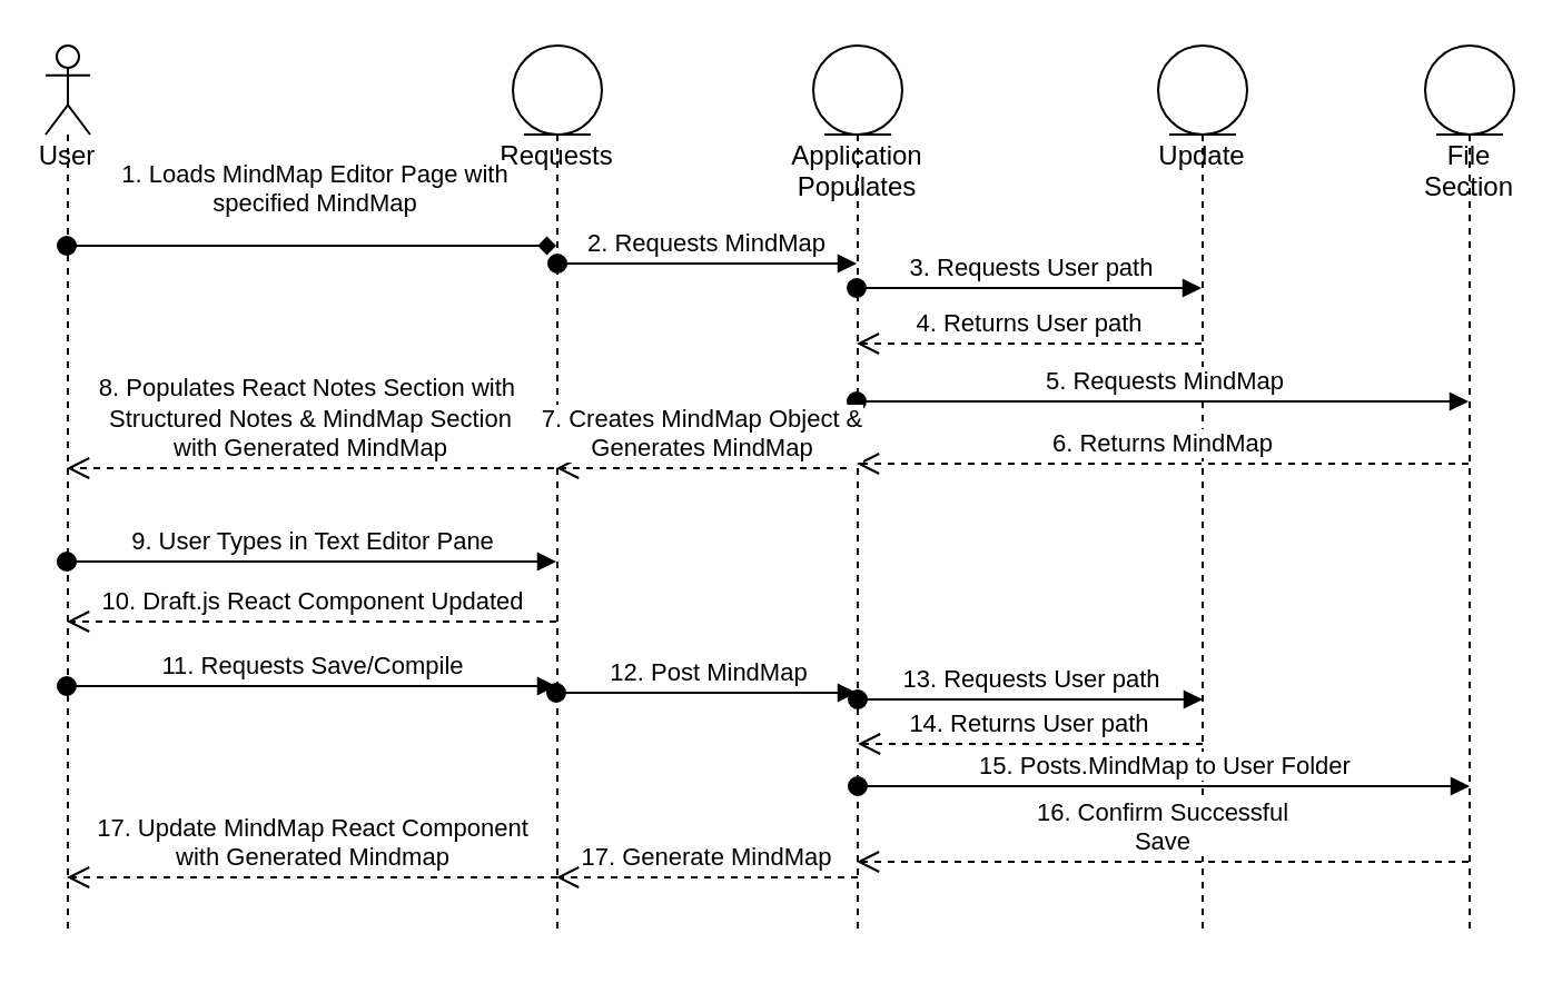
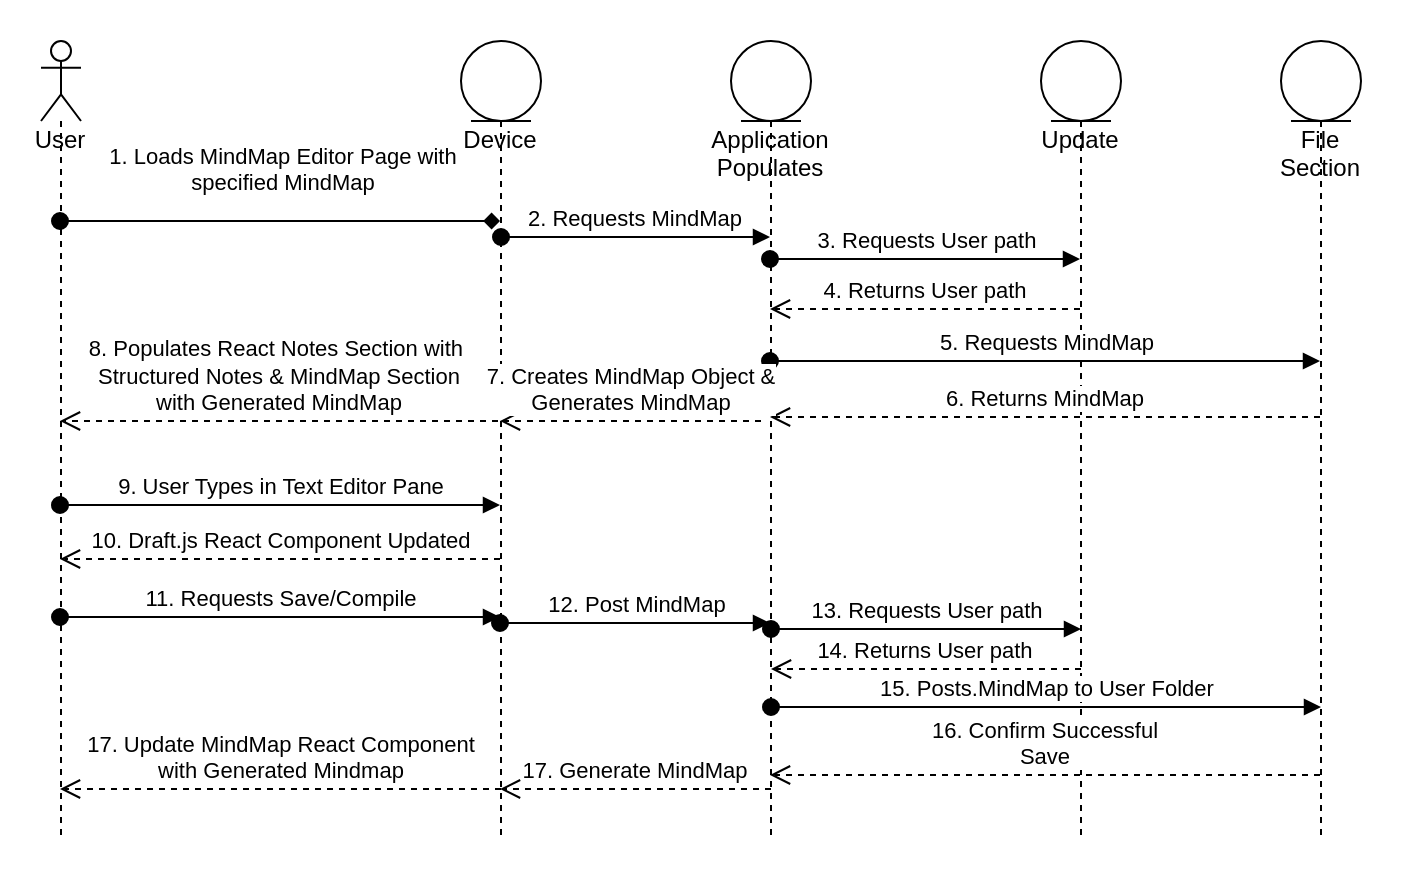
- <mxCell id="3" value="Requests" style="shape=umlLifeline;participant=umlEntity;perimeter=lifelinePerimeter;whiteSpace=wrap;html=1;container=1;collapsible=0;recursiveResize=0;verticalAlign=top;spacingTop=36;outlineConnect=0;" parent="1" vertex="1"><mxGeometry x="230" y="20" width="40" height="400" as="geometry" /></mxCell>
+ <mxCell id="3" value="Device" style="shape=umlLifeline;participant=umlEntity;perimeter=lifelinePerimeter;whiteSpace=wrap;html=1;container=1;collapsible=0;recursiveResize=0;verticalAlign=top;spacingTop=36;outlineConnect=0;" parent="1" vertex="1"><mxGeometry x="230" y="20" width="40" height="400" as="geometry" /></mxCell>
